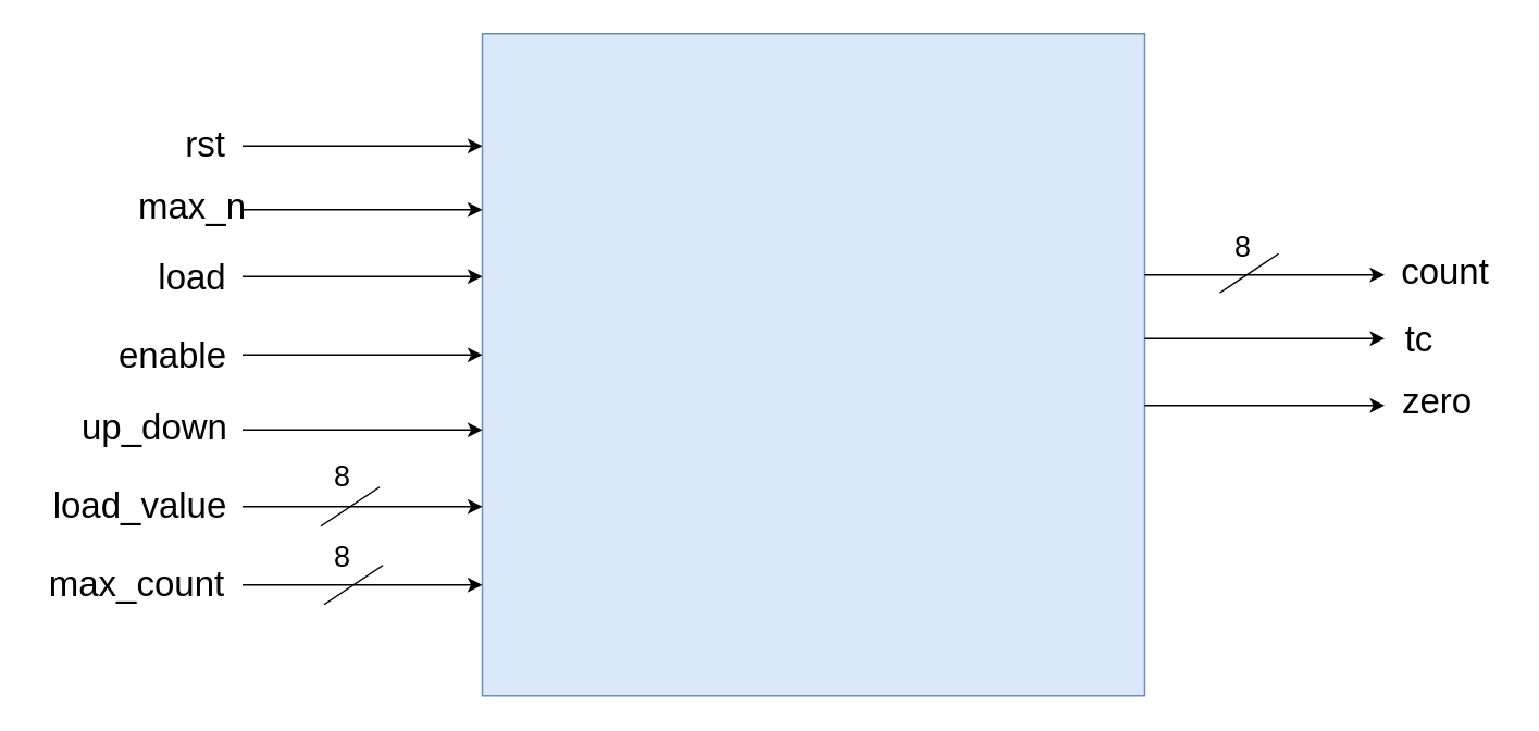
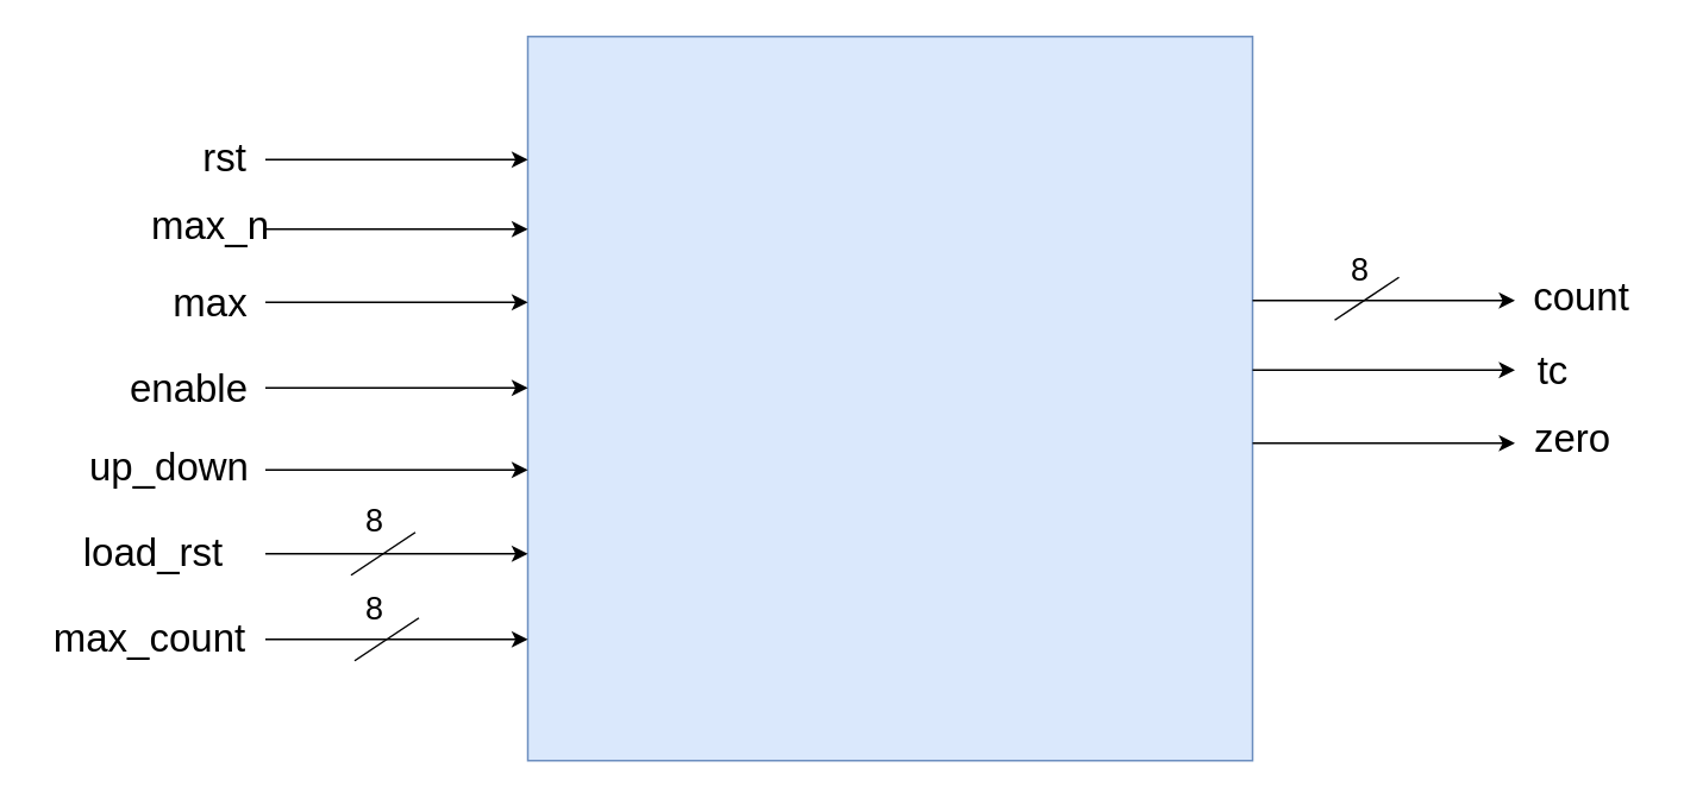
- <mxCell id="20" value="&lt;font style=&quot;font-size: 22px;&quot;&gt;load&lt;/font&gt;" style="text;html=1;align=center;verticalAlign=middle;resizable=0;points=[];autosize=1;strokeColor=none;fillColor=none;" vertex="1" parent="1"><mxGeometry x="87" y="151" width="60" height="38" as="geometry" /></mxCell>
+ <mxCell id="20" value="&lt;font style=&quot;font-size: 22px;&quot;&gt;max&lt;/font&gt;" style="text;html=1;align=center;verticalAlign=middle;resizable=0;points=[];autosize=1;strokeColor=none;fillColor=none;" vertex="1" parent="1"><mxGeometry x="87" y="151" width="60" height="38" as="geometry" /></mxCell>
- <mxCell id="17" value="&lt;font style=&quot;font-size: 22px;&quot;&gt;load_value&lt;/font&gt;" style="text;html=1;align=center;verticalAlign=middle;resizable=0;points=[];autosize=1;strokeColor=none;fillColor=none;" vertex="1" parent="1"><mxGeometry x="23" y="291" width="124" height="38" as="geometry" /></mxCell>
+ <mxCell id="17" value="&lt;font style=&quot;font-size: 22px;&quot;&gt;load_rst&lt;/font&gt;" style="text;html=1;align=center;verticalAlign=middle;resizable=0;points=[];autosize=1;strokeColor=none;fillColor=none;" vertex="1" parent="1"><mxGeometry x="23" y="291" width="124" height="38" as="geometry" /></mxCell>
